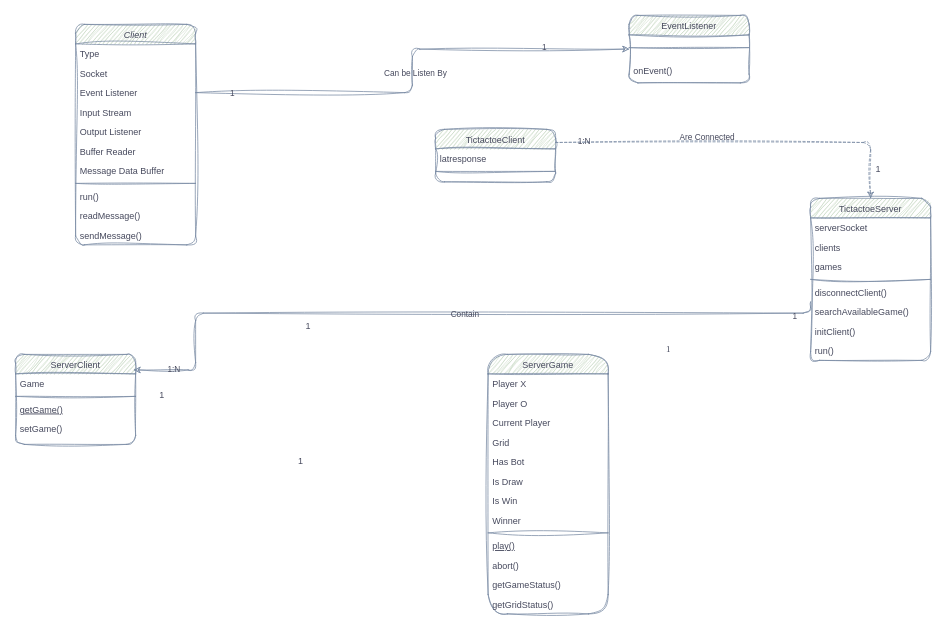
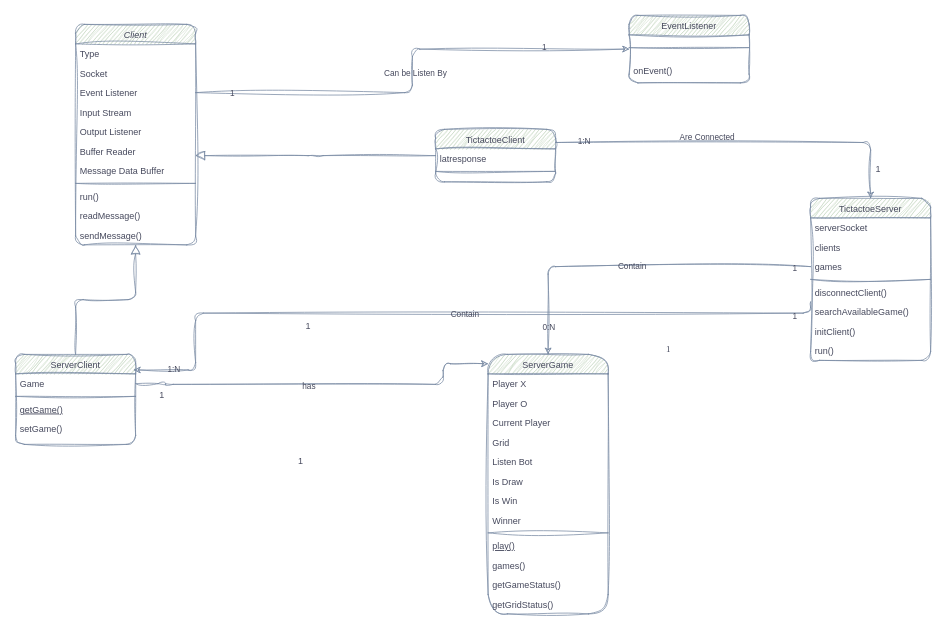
- <mxCell id="62" style="edgeStyle=orthogonalEdgeStyle;rounded=1;orthogonalLoop=1;jettySize=auto;html=1;exitX=1;exitY=0.25;exitDx=0;exitDy=0;entryX=0.5;entryY=0;entryDx=0;entryDy=0;sketch=1;curveFitting=1;jiggle=2;labelBackgroundColor=none;fontColor=default;strokeColor=#788AA3;dashed=1;" edge="1" parent="1" source="20" target="41"><mxGeometry relative="1" as="geometry"><Array as="points"><mxPoint x="1160" y="190" /></Array></mxGeometry></mxCell>
+ <mxCell id="62" style="edgeStyle=orthogonalEdgeStyle;rounded=1;orthogonalLoop=1;jettySize=auto;html=1;exitX=1;exitY=0.25;exitDx=0;exitDy=0;entryX=0.5;entryY=0;entryDx=0;entryDy=0;sketch=1;curveFitting=1;jiggle=2;labelBackgroundColor=none;fontColor=default;strokeColor=#788AA3;" edge="1" parent="1" source="20" target="41"><mxGeometry relative="1" as="geometry"><Array as="points"><mxPoint x="1160" y="190" /></Array></mxGeometry></mxCell>
+ <mxCell id="23" value="" style="endArrow=block;endSize=10;endFill=0;shadow=0;strokeWidth=1;rounded=1;curved=0;edgeStyle=elbowEdgeStyle;elbow=vertical;sketch=1;curveFitting=1;jiggle=2;labelBackgroundColor=none;fontColor=default;strokeColor=#788AA3;" parent="1" source="20" target="2" edge="1"><mxGeometry width="160" relative="1" as="geometry"><mxPoint x="540" y="295" as="sourcePoint" /><mxPoint x="640" y="193" as="targetPoint" /></mxGeometry></mxCell>
+ <mxCell id="54" style="edgeStyle=orthogonalEdgeStyle;rounded=1;orthogonalLoop=1;jettySize=auto;html=1;exitX=0;exitY=0.5;exitDx=0;exitDy=0;entryX=0.5;entryY=0;entryDx=0;entryDy=0;sketch=1;curveFitting=1;jiggle=2;labelBackgroundColor=none;fontColor=default;strokeColor=#788AA3;" edge="1" parent="1" source="44" target="27"><mxGeometry relative="1" as="geometry" /></mxCell>
+ <mxCell id="55" value="0:N" style="edgeLabel;html=1;align=center;verticalAlign=middle;resizable=0;points=[];sketch=1;curveFitting=1;jiggle=2;labelBackgroundColor=none;fontColor=#46495D;rounded=1;" vertex="1" connectable="0" parent="54"><mxGeometry x="0.84" relative="1" as="geometry"><mxPoint as="offset" /></mxGeometry></mxCell>
+ <mxCell id="56" value="1" style="edgeLabel;html=1;align=center;verticalAlign=middle;resizable=0;points=[];sketch=1;curveFitting=1;jiggle=2;labelBackgroundColor=none;fontColor=#46495D;rounded=1;" vertex="1" connectable="0" parent="54"><mxGeometry x="-0.904" y="1" relative="1" as="geometry"><mxPoint as="offset" /></mxGeometry></mxCell>
+ <mxCell id="57" value="Contain" style="edgeLabel;html=1;align=center;verticalAlign=middle;resizable=0;points=[];sketch=1;curveFitting=1;jiggle=2;labelBackgroundColor=none;fontColor=#46495D;rounded=1;" vertex="1" connectable="0" parent="54"><mxGeometry x="0.023" y="-1" relative="1" as="geometry"><mxPoint as="offset" /></mxGeometry></mxCell>
+ <mxCell id="19" value="" style="endArrow=block;endSize=10;endFill=0;shadow=0;strokeWidth=1;rounded=1;curved=0;edgeStyle=elbowEdgeStyle;elbow=vertical;sketch=1;curveFitting=1;jiggle=2;labelBackgroundColor=none;fontColor=default;strokeColor=#788AA3;" parent="1" source="14" target="2" edge="1"><mxGeometry width="160" relative="1" as="geometry"><mxPoint x="530" y="125" as="sourcePoint" /><mxPoint x="530" y="125" as="targetPoint" /></mxGeometry></mxCell>
+ <mxCell id="51" style="edgeStyle=orthogonalEdgeStyle;rounded=1;orthogonalLoop=1;jettySize=auto;html=1;exitX=1;exitY=0.5;exitDx=0;exitDy=0;entryX=-0.001;entryY=0.036;entryDx=0;entryDy=0;entryPerimeter=0;sketch=1;curveFitting=1;jiggle=2;labelBackgroundColor=none;fontColor=default;strokeColor=#788AA3;" edge="1" parent="1" source="15" target="27"><mxGeometry relative="1" as="geometry"><mxPoint x="420" y="662" as="targetPoint" /><Array as="points"><mxPoint x="220" y="511" /><mxPoint x="590" y="512" /><mxPoint x="590" y="485" /></Array></mxGeometry></mxCell>
+ <mxCell id="52" value="has" style="edgeLabel;html=1;align=center;verticalAlign=middle;resizable=0;points=[];sketch=1;curveFitting=1;jiggle=2;labelBackgroundColor=none;fontColor=#46495D;rounded=1;" vertex="1" connectable="0" parent="51"><mxGeometry x="-0.071" y="-1" relative="1" as="geometry"><mxPoint as="offset" /></mxGeometry></mxCell>
- <mxCell id="32" value="Has Bot" style="text;align=left;verticalAlign=top;spacingLeft=4;spacingRight=4;overflow=hidden;rotatable=0;points=[[0,0.5],[1,0.5]];portConstraint=eastwest;sketch=1;curveFitting=1;jiggle=2;labelBackgroundColor=none;fontColor=#46495D;rounded=1;" vertex="1" parent="27"><mxGeometry y="130" width="160" height="26" as="geometry" /></mxCell>
+ <mxCell id="32" value="Listen Bot" style="text;align=left;verticalAlign=top;spacingLeft=4;spacingRight=4;overflow=hidden;rotatable=0;points=[[0,0.5],[1,0.5]];portConstraint=eastwest;sketch=1;curveFitting=1;jiggle=2;labelBackgroundColor=none;fontColor=#46495D;rounded=1;" vertex="1" parent="27"><mxGeometry y="130" width="160" height="26" as="geometry" /></mxCell>
- <mxCell id="38" value="abort()" style="text;align=left;verticalAlign=top;spacingLeft=4;spacingRight=4;overflow=hidden;rotatable=0;points=[[0,0.5],[1,0.5]];portConstraint=eastwest;sketch=1;curveFitting=1;jiggle=2;labelBackgroundColor=none;fontColor=#46495D;rounded=1;" vertex="1" parent="27"><mxGeometry y="268" width="160" height="26" as="geometry" /></mxCell>
+ <mxCell id="38" value="games()" style="text;align=left;verticalAlign=top;spacingLeft=4;spacingRight=4;overflow=hidden;rotatable=0;points=[[0,0.5],[1,0.5]];portConstraint=eastwest;sketch=1;curveFitting=1;jiggle=2;labelBackgroundColor=none;fontColor=#46495D;rounded=1;" vertex="1" parent="27"><mxGeometry y="268" width="160" height="26" as="geometry" /></mxCell>
